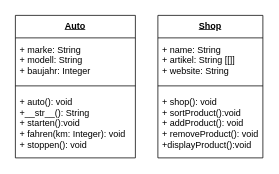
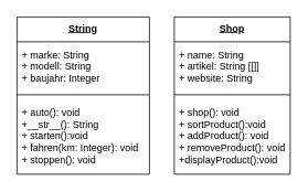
- <mxCell id="2" value="&lt;b&gt;Auto&lt;/b&gt;" style="swimlane;fontStyle=4;align=center;verticalAlign=top;childLayout=stackLayout;horizontal=1;startSize=30;horizontalStack=0;resizeParent=1;resizeParentMax=0;resizeLast=0;collapsible=0;marginBottom=0;html=1;whiteSpace=wrap;" parent="1" vertex="1"><mxGeometry x="20" y="20" width="160" height="190" as="geometry" /></mxCell>
+ <mxCell id="2" value="&lt;b&gt;String&lt;/b&gt;" style="swimlane;fontStyle=4;align=center;verticalAlign=top;childLayout=stackLayout;horizontal=1;startSize=30;horizontalStack=0;resizeParent=1;resizeParentMax=0;resizeLast=0;collapsible=0;marginBottom=0;html=1;whiteSpace=wrap;" parent="1" vertex="1"><mxGeometry x="20" y="20" width="160" height="190" as="geometry" /></mxCell>
